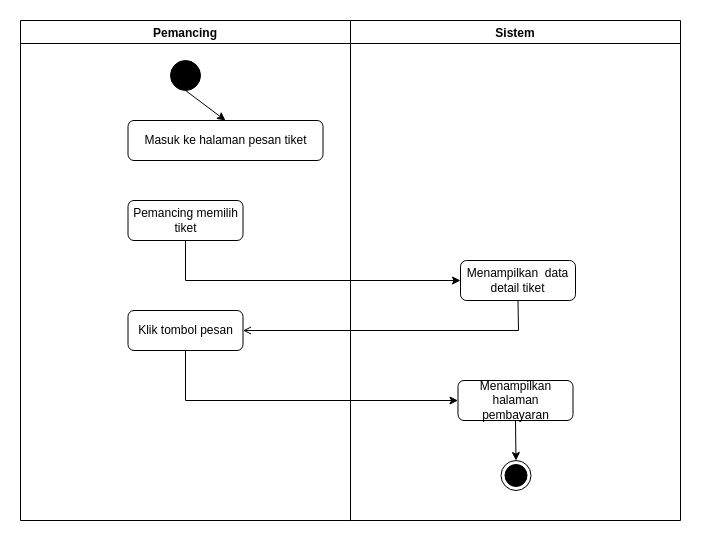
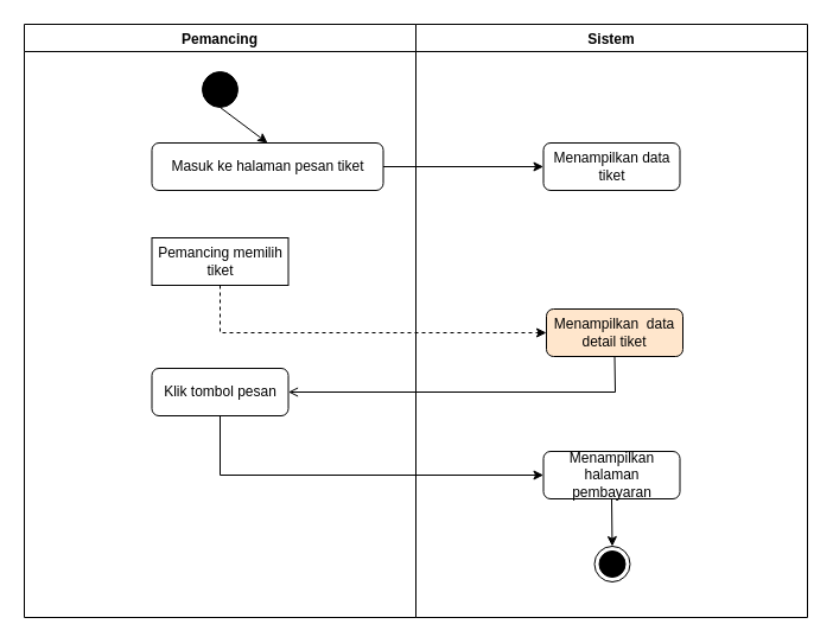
+ <mxCell id="14" value="" style="endArrow=classic;html=1;rounded=0;fontSize=11;exitX=1;exitY=0.5;exitDx=0;exitDy=0;entryX=0;entryY=0.5;entryDx=0;entryDy=0;" edge="1" parent="1" source="4" target="9"><mxGeometry width="50" height="50" relative="1" as="geometry"><mxPoint x="400" y="180" as="sourcePoint" /><mxPoint x="450" y="130" as="targetPoint" /></mxGeometry></mxCell>
+ <mxCell id="9" value="Menampilkan data tiket" style="rounded=1;whiteSpace=wrap;html=1;fillColor=#FFFFFF;" vertex="1" parent="8"><mxGeometry x="107.5" y="100" width="115" height="40" as="geometry" /></mxCell>
- <mxCell id="5" value="Pemancing memilih tiket" style="rounded=1;whiteSpace=wrap;html=1;fillColor=#FFFFFF;" vertex="1" parent="2"><mxGeometry x="107.5" y="180" width="115" height="40" as="geometry" /></mxCell>
+ <mxCell id="5" value="Pemancing memilih tiket" style="whiteSpace=wrap;html=1;fillColor=#FFFFFF;rounded=0;" vertex="1" parent="2"><mxGeometry x="107.5" y="180" width="115" height="40" as="geometry" /></mxCell>
- <mxCell id="15" value="" style="endArrow=classic;html=1;rounded=0;fontSize=11;exitX=0.5;exitY=1;exitDx=0;exitDy=0;entryX=0;entryY=0.5;entryDx=0;entryDy=0;" edge="1" parent="1" source="5" target="10"><mxGeometry width="50" height="50" relative="1" as="geometry"><mxPoint x="242.5" y="300" as="sourcePoint" /><mxPoint x="450" y="230" as="targetPoint" /><Array as="points"><mxPoint x="185" y="280" /></Array></mxGeometry></mxCell>
+ <mxCell id="15" value="" style="endArrow=classic;html=1;rounded=0;fontSize=11;exitX=0.5;exitY=1;exitDx=0;exitDy=0;entryX=0;entryY=0.5;entryDx=0;entryDy=0;dashed=1;" edge="1" parent="1" source="5" target="10"><mxGeometry width="50" height="50" relative="1" as="geometry"><mxPoint x="242.5" y="300" as="sourcePoint" /><mxPoint x="450" y="230" as="targetPoint" /><Array as="points"><mxPoint x="185" y="280" /></Array></mxGeometry></mxCell>
- <mxCell id="10" value="Menampilkan&amp;nbsp; data detail tiket" style="rounded=1;whiteSpace=wrap;html=1;fillColor=#FFFFFF;" vertex="1" parent="8"><mxGeometry x="110" y="240" width="115" height="40" as="geometry" /></mxCell>
+ <mxCell id="10" value="Menampilkan&amp;nbsp; data detail tiket" style="rounded=1;whiteSpace=wrap;html=1;fillColor=#ffe6cc;" vertex="1" parent="8"><mxGeometry x="110" y="240" width="115" height="40" as="geometry" /></mxCell>
